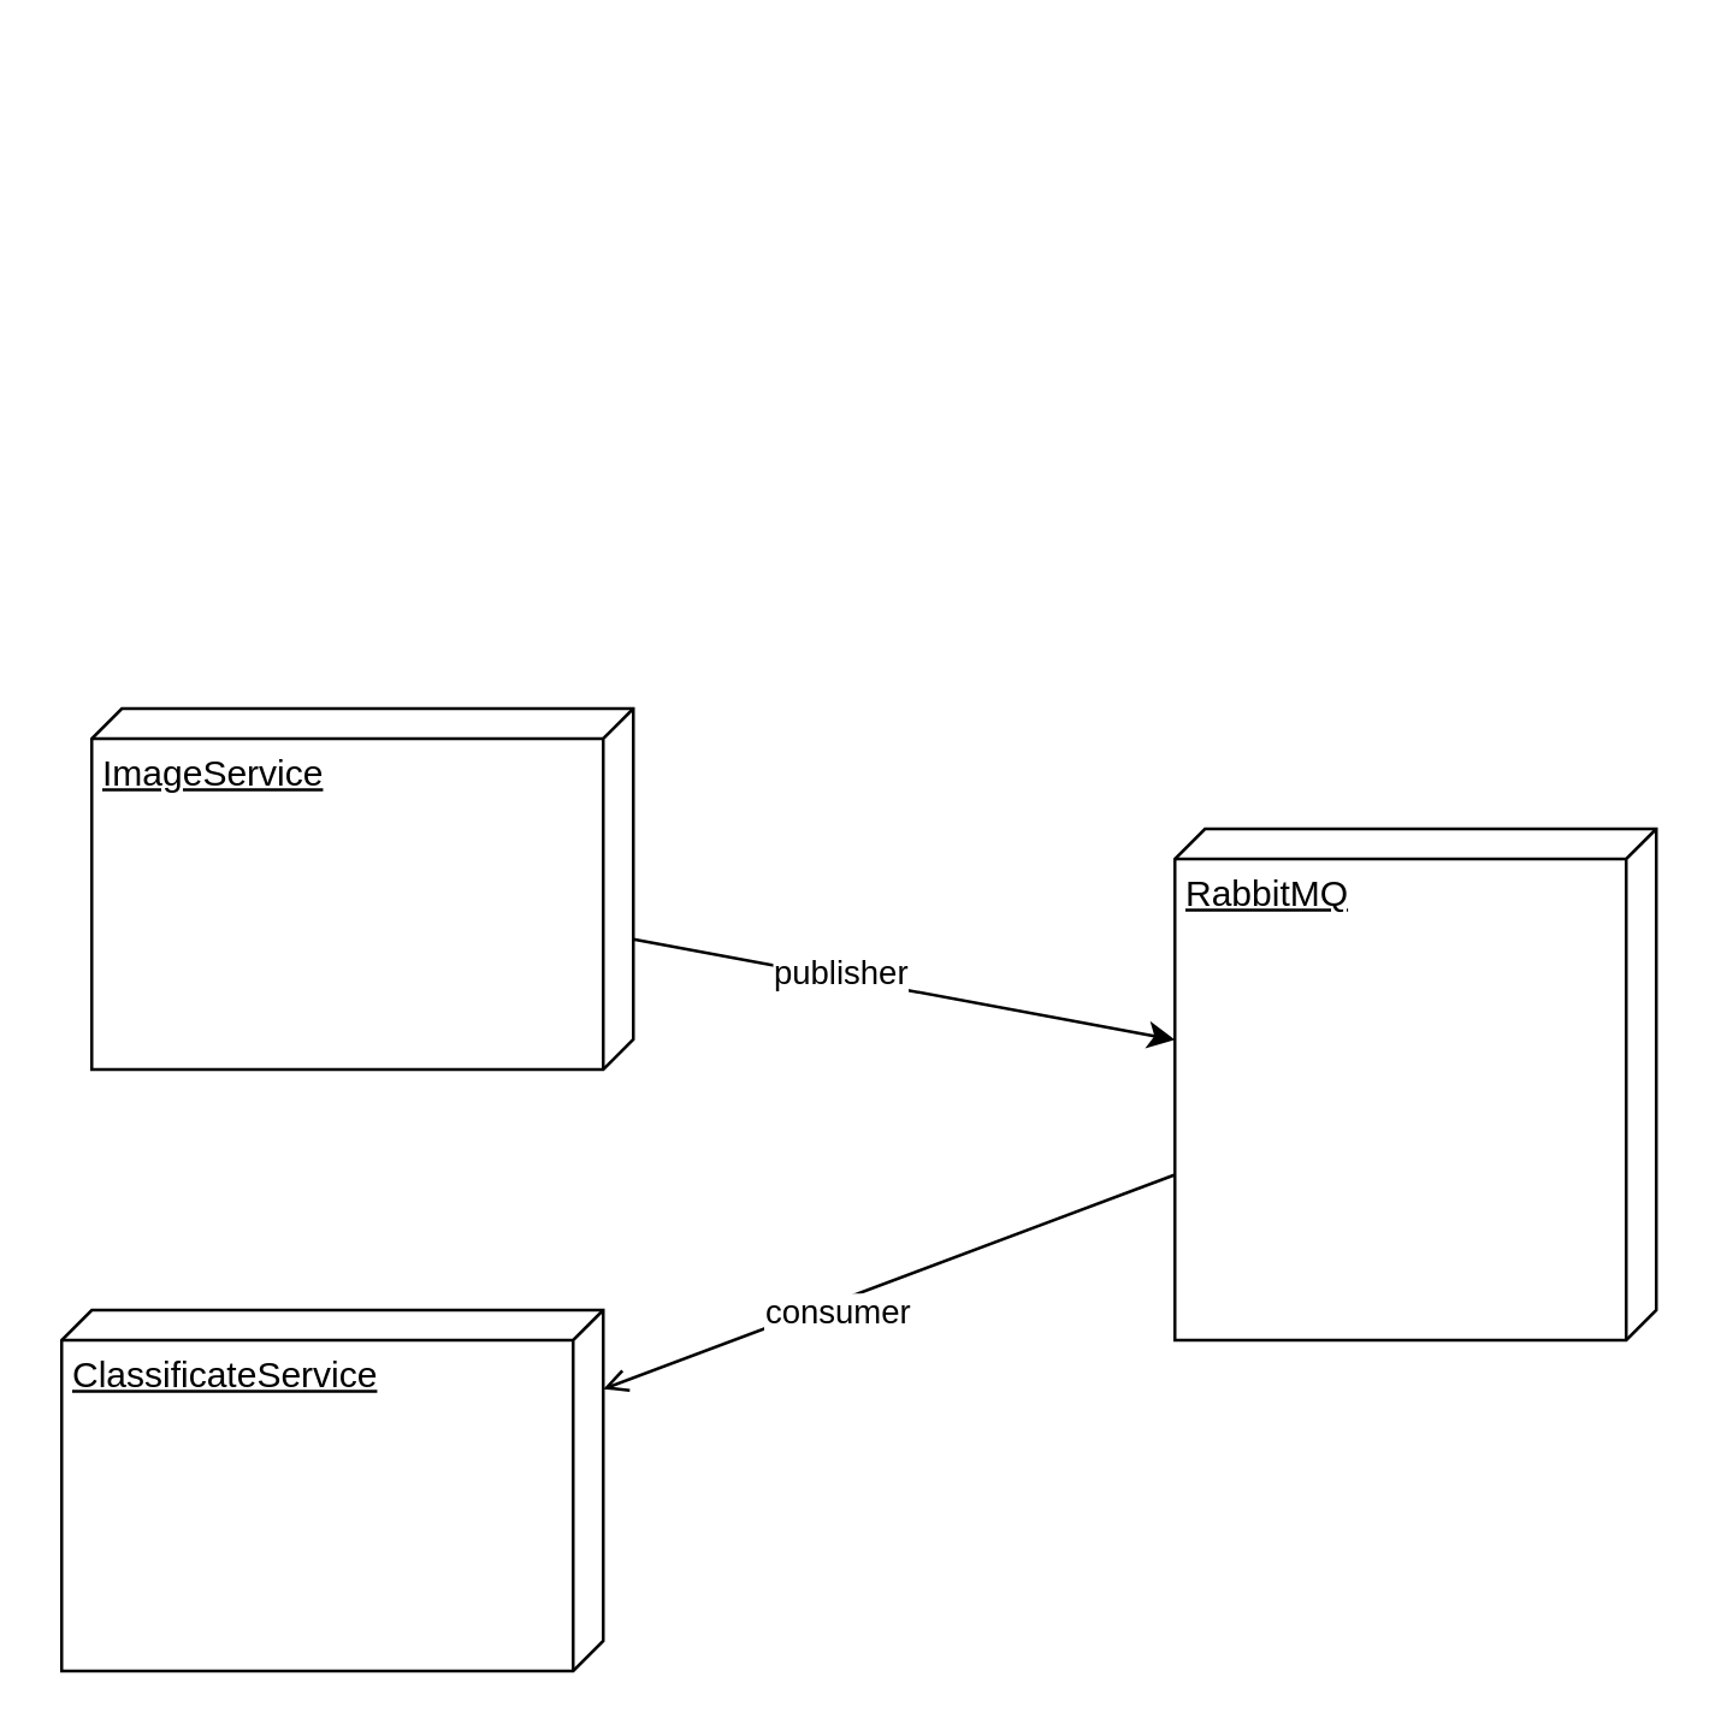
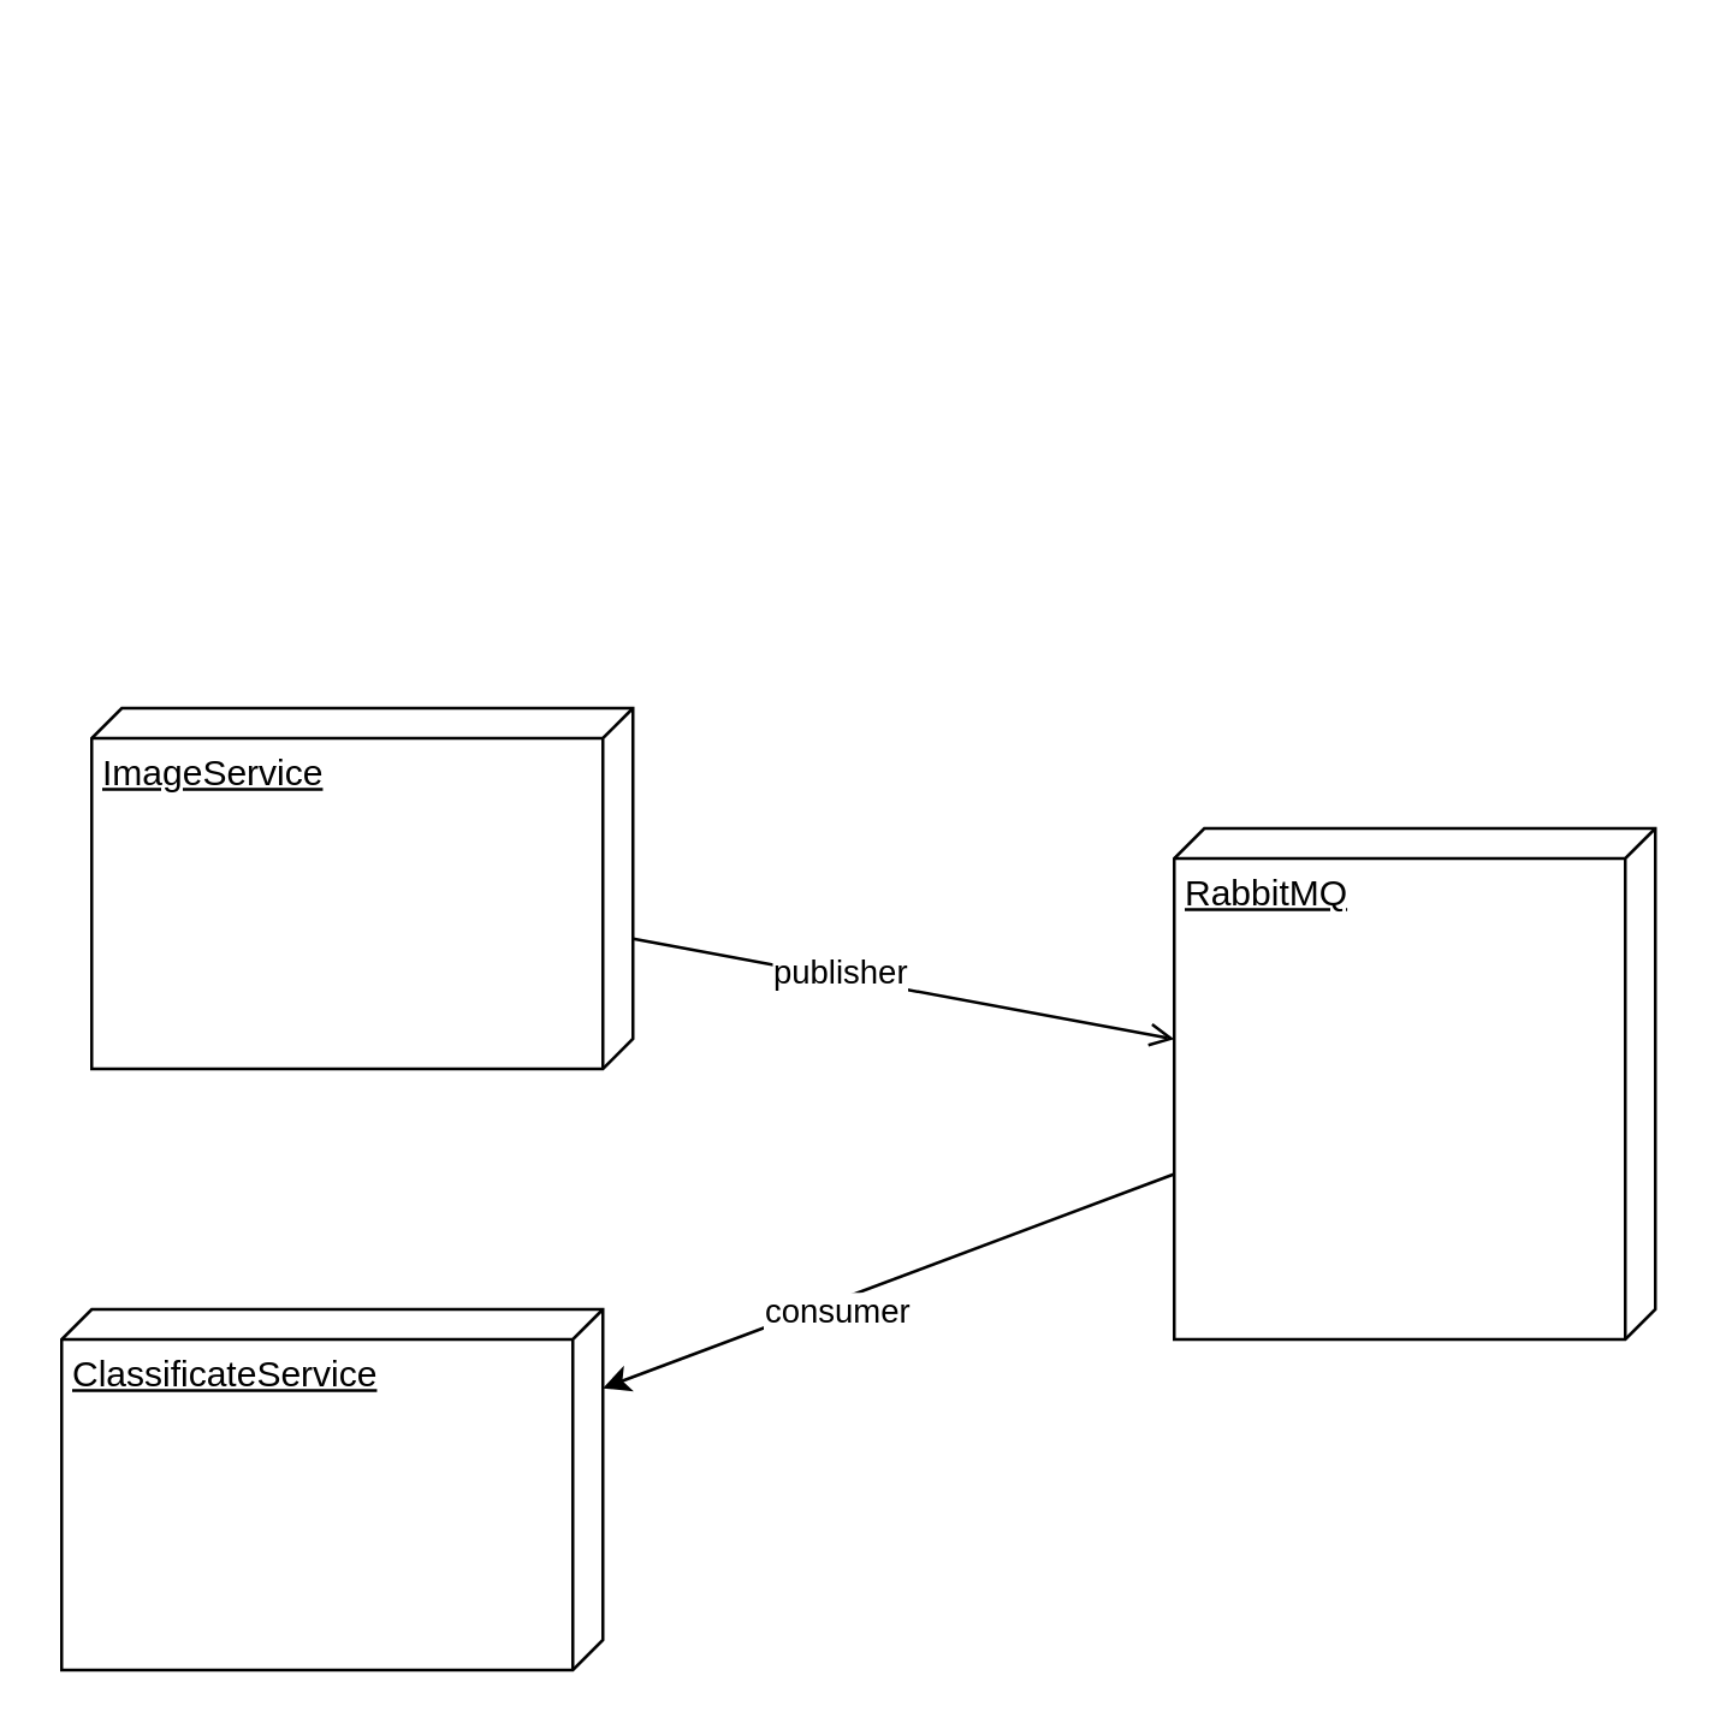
- <mxCell id="2" style="edgeStyle=none;html=1;" parent="1" source="4" target="10" edge="1"><mxGeometry relative="1" as="geometry" /></mxCell>
+ <mxCell id="2" style="edgeStyle=none;html=1;endArrow=open;" parent="1" source="4" target="10" edge="1"><mxGeometry relative="1" as="geometry" /></mxCell>
- <mxCell id="8" style="edgeStyle=none;html=1;endArrow=open;" parent="1" source="10" target="7" edge="1"><mxGeometry relative="1" as="geometry" /></mxCell>
+ <mxCell id="8" style="edgeStyle=none;html=1;" parent="1" source="10" target="7" edge="1"><mxGeometry relative="1" as="geometry" /></mxCell>
